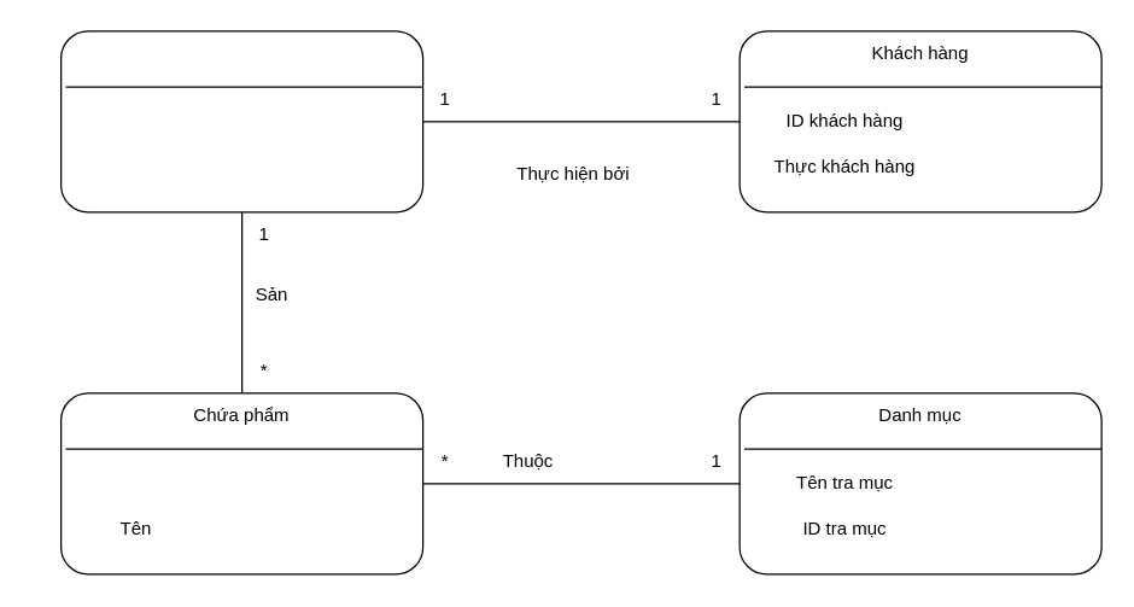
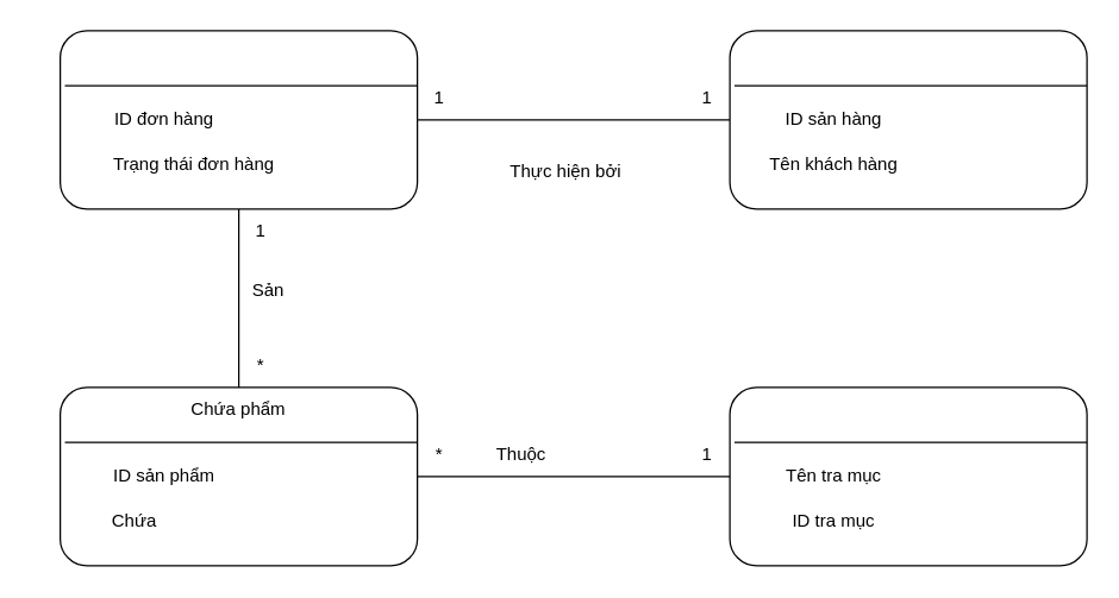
- <mxCell id="8" value="Khách hàng" style="text;html=1;align=center;verticalAlign=middle;whiteSpace=wrap;rounded=0;" vertex="1" parent="1"><mxGeometry x="520" y="20" width="180" height="30" as="geometry" /></mxCell>
+ <mxCell id="4" value="ID đơn hàng" style="text;html=1;align=center;verticalAlign=middle;whiteSpace=wrap;rounded=0;" vertex="1" parent="1"><mxGeometry x="60" y="65" width="100" height="30" as="geometry" /></mxCell>
- <mxCell id="9" value="ID khách hàng" style="text;html=1;align=center;verticalAlign=middle;whiteSpace=wrap;rounded=0;" vertex="1" parent="1"><mxGeometry x="510" y="65" width="100" height="30" as="geometry" /></mxCell>
+ <mxCell id="9" value="ID sản hàng" style="text;html=1;align=center;verticalAlign=middle;whiteSpace=wrap;rounded=0;" vertex="1" parent="1"><mxGeometry x="510" y="65" width="100" height="30" as="geometry" /></mxCell>
+ <mxCell id="5" value="Trạng thái đơn hàng" style="text;html=1;align=center;verticalAlign=middle;whiteSpace=wrap;rounded=0;" vertex="1" parent="1"><mxGeometry x="60" y="95" width="140" height="30" as="geometry" /></mxCell>
- <mxCell id="10" value="Thực khách hàng" style="text;html=1;align=center;verticalAlign=middle;whiteSpace=wrap;rounded=0;" vertex="1" parent="1"><mxGeometry x="490" y="95" width="140" height="30" as="geometry" /></mxCell>
+ <mxCell id="10" value="Tên khách hàng" style="text;html=1;align=center;verticalAlign=middle;whiteSpace=wrap;rounded=0;" vertex="1" parent="1"><mxGeometry x="490" y="95" width="140" height="30" as="geometry" /></mxCell>
- <mxCell id="26" value="Danh mục" style="text;html=1;align=center;verticalAlign=middle;whiteSpace=wrap;rounded=0;" vertex="1" parent="1"><mxGeometry x="520" y="260" width="180" height="30" as="geometry" /></mxCell>
+ <mxCell id="18" value="ID sản phẩm" style="text;html=1;align=center;verticalAlign=middle;whiteSpace=wrap;rounded=0;" vertex="1" parent="1"><mxGeometry x="60" y="305" width="100" height="30" as="geometry" /></mxCell>
- <mxCell id="19" value="Tên" style="text;html=1;align=center;verticalAlign=middle;whiteSpace=wrap;rounded=0;" vertex="1" parent="1"><mxGeometry x="20" y="335" width="140" height="30" as="geometry" /></mxCell>
+ <mxCell id="19" value="Chứa" style="text;html=1;align=center;verticalAlign=middle;whiteSpace=wrap;rounded=0;" vertex="1" parent="1"><mxGeometry x="20" y="335" width="140" height="30" as="geometry" /></mxCell>
